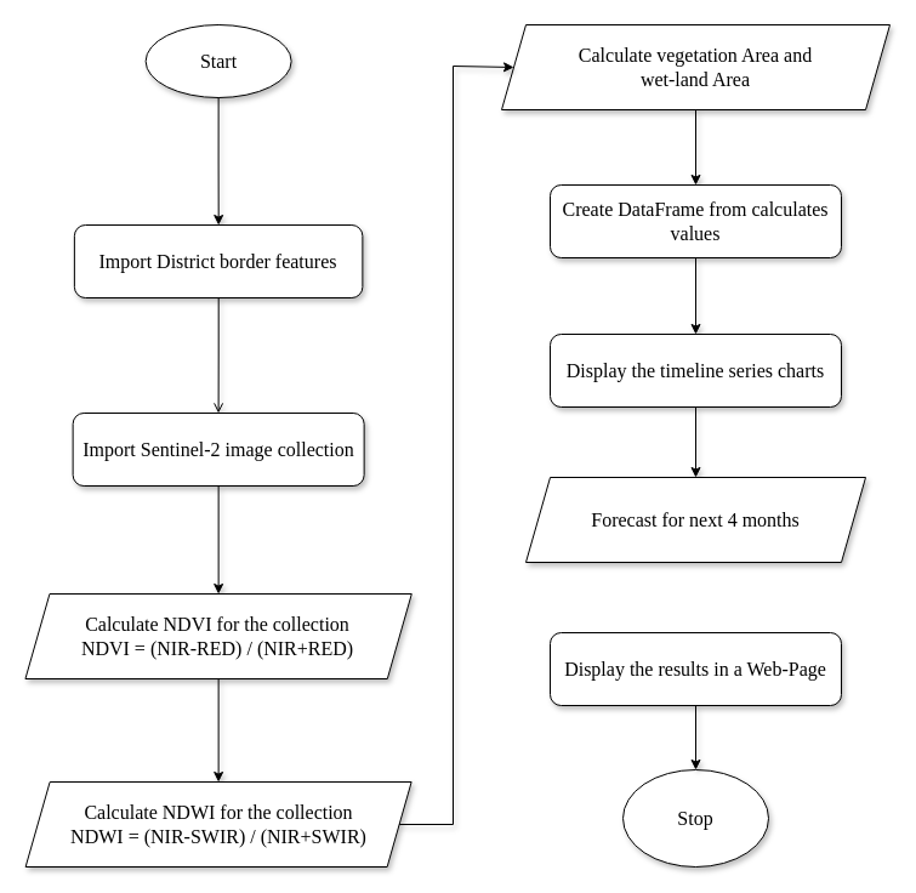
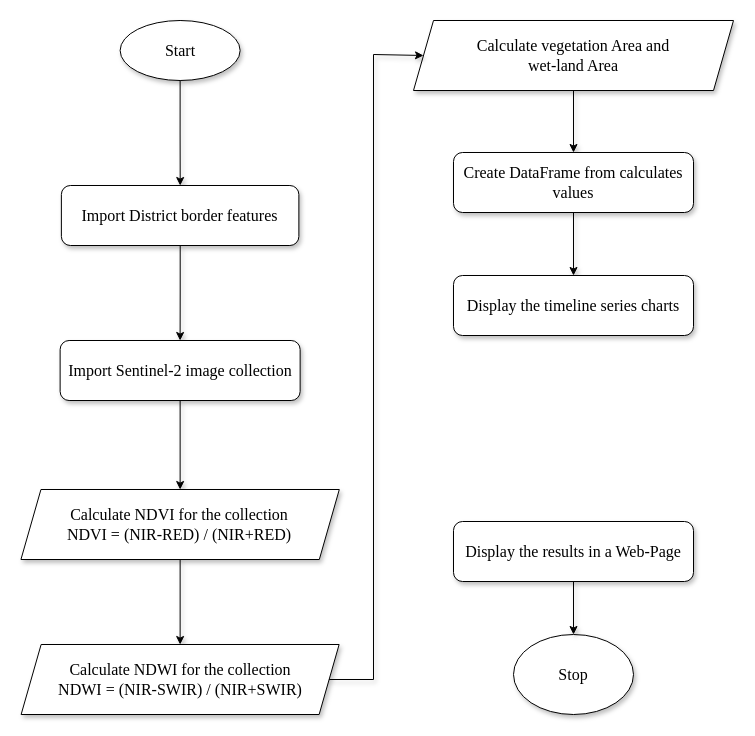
- <mxCell id="4" value="" style="edgeStyle=orthogonalEdgeStyle;rounded=0;orthogonalLoop=1;jettySize=auto;html=1;fontSize=16;shadow=1;sketch=0;fontFamily=Lucida Console;labelBorderColor=none;fontStyle=0;horizontal=1;strokeWidth=1;endArrow=open;" parent="1" source="5" target="7" edge="1"><mxGeometry relative="1" as="geometry" /></mxCell>
+ <mxCell id="4" value="" style="edgeStyle=orthogonalEdgeStyle;rounded=0;orthogonalLoop=1;jettySize=auto;html=1;fontSize=16;shadow=1;sketch=0;fontFamily=Lucida Console;labelBorderColor=none;fontStyle=0;horizontal=1;strokeWidth=1;" parent="1" source="5" target="7" edge="1"><mxGeometry relative="1" as="geometry" /></mxCell>
- <mxCell id="15" value="" style="edgeStyle=orthogonalEdgeStyle;rounded=0;orthogonalLoop=1;jettySize=auto;html=1;fontSize=16;shadow=1;sketch=0;fontFamily=Lucida Console;labelBorderColor=none;fontStyle=0;horizontal=1;strokeWidth=1;" parent="1" source="16" target="17" edge="1"><mxGeometry relative="1" as="geometry" /></mxCell>
- <mxCell id="17" value="Forecast for next 4 months" style="shape=parallelogram;perimeter=parallelogramPerimeter;whiteSpace=wrap;html=1;fixedSize=1;fontSize=16;shadow=1;sketch=0;fontFamily=Lucida Console;labelBorderColor=none;fontStyle=0;horizontal=1;" parent="1" vertex="1"><mxGeometry x="433" y="393" width="280" height="70" as="geometry" /></mxCell>
